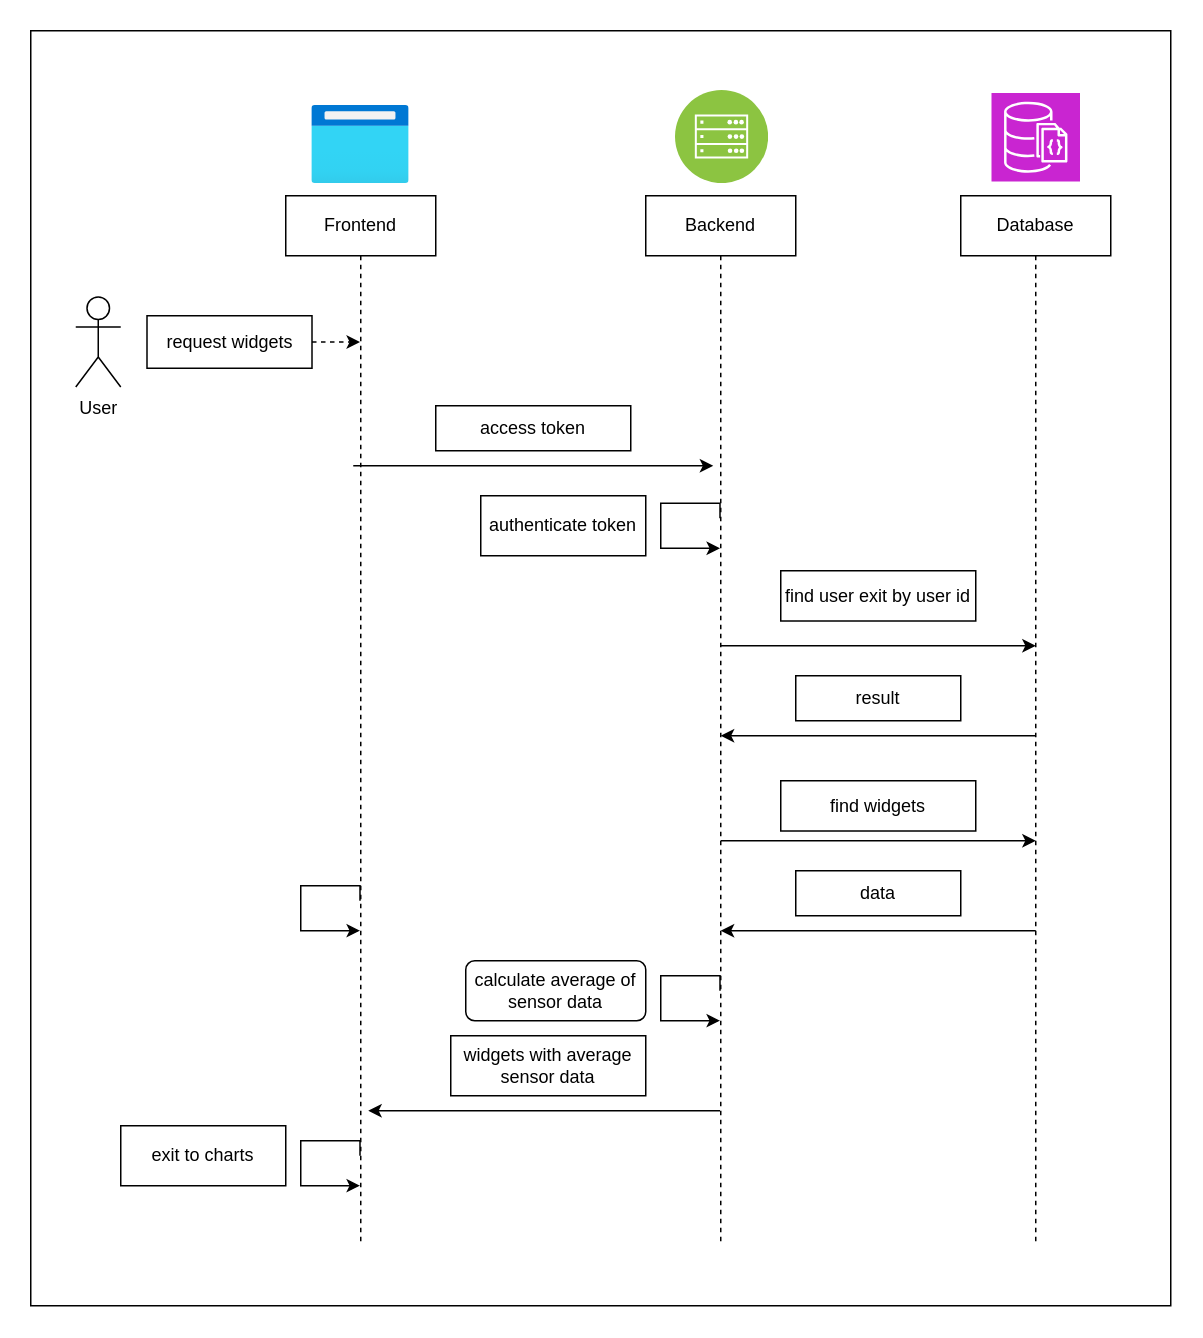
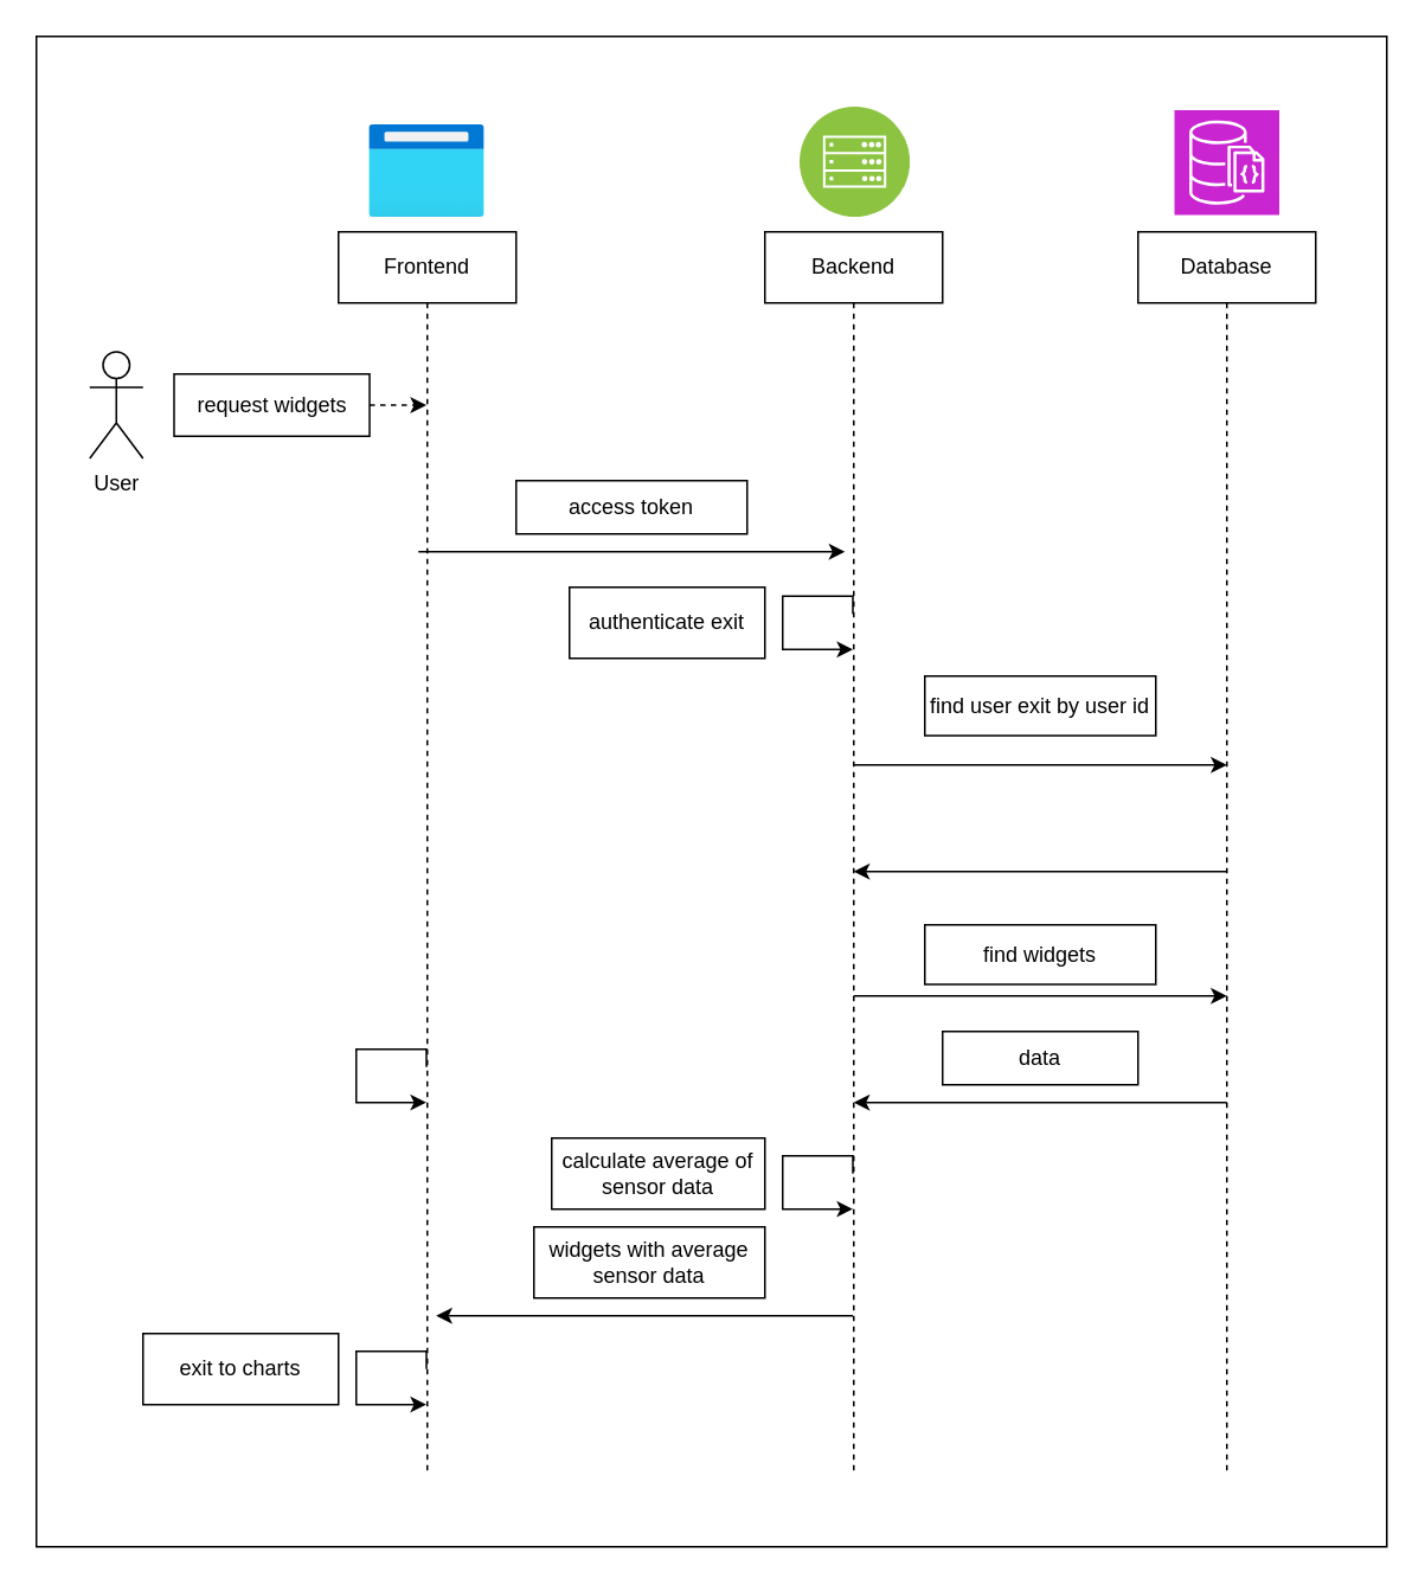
- <mxCell id="11" value="authenticate token" style="html=1;whiteSpace=wrap;" parent="1" vertex="1"><mxGeometry x="320" y="330" width="110" height="40" as="geometry" /></mxCell>
+ <mxCell id="11" value="authenticate exit" style="html=1;whiteSpace=wrap;" parent="1" vertex="1"><mxGeometry x="320" y="330" width="110" height="40" as="geometry" /></mxCell>
- <mxCell id="12" value="result" style="html=1;whiteSpace=wrap;" parent="1" vertex="1"><mxGeometry x="530" y="450" width="110" height="30" as="geometry" /></mxCell>
- <mxCell id="29" value="calculate average of sensor data" style="html=1;whiteSpace=wrap;rounded=1;" vertex="1" parent="1"><mxGeometry x="310" y="640" width="120" height="40" as="geometry" /></mxCell>
+ <mxCell id="29" value="calculate average of sensor data" style="html=1;whiteSpace=wrap;" vertex="1" parent="1"><mxGeometry x="310" y="640" width="120" height="40" as="geometry" /></mxCell>
